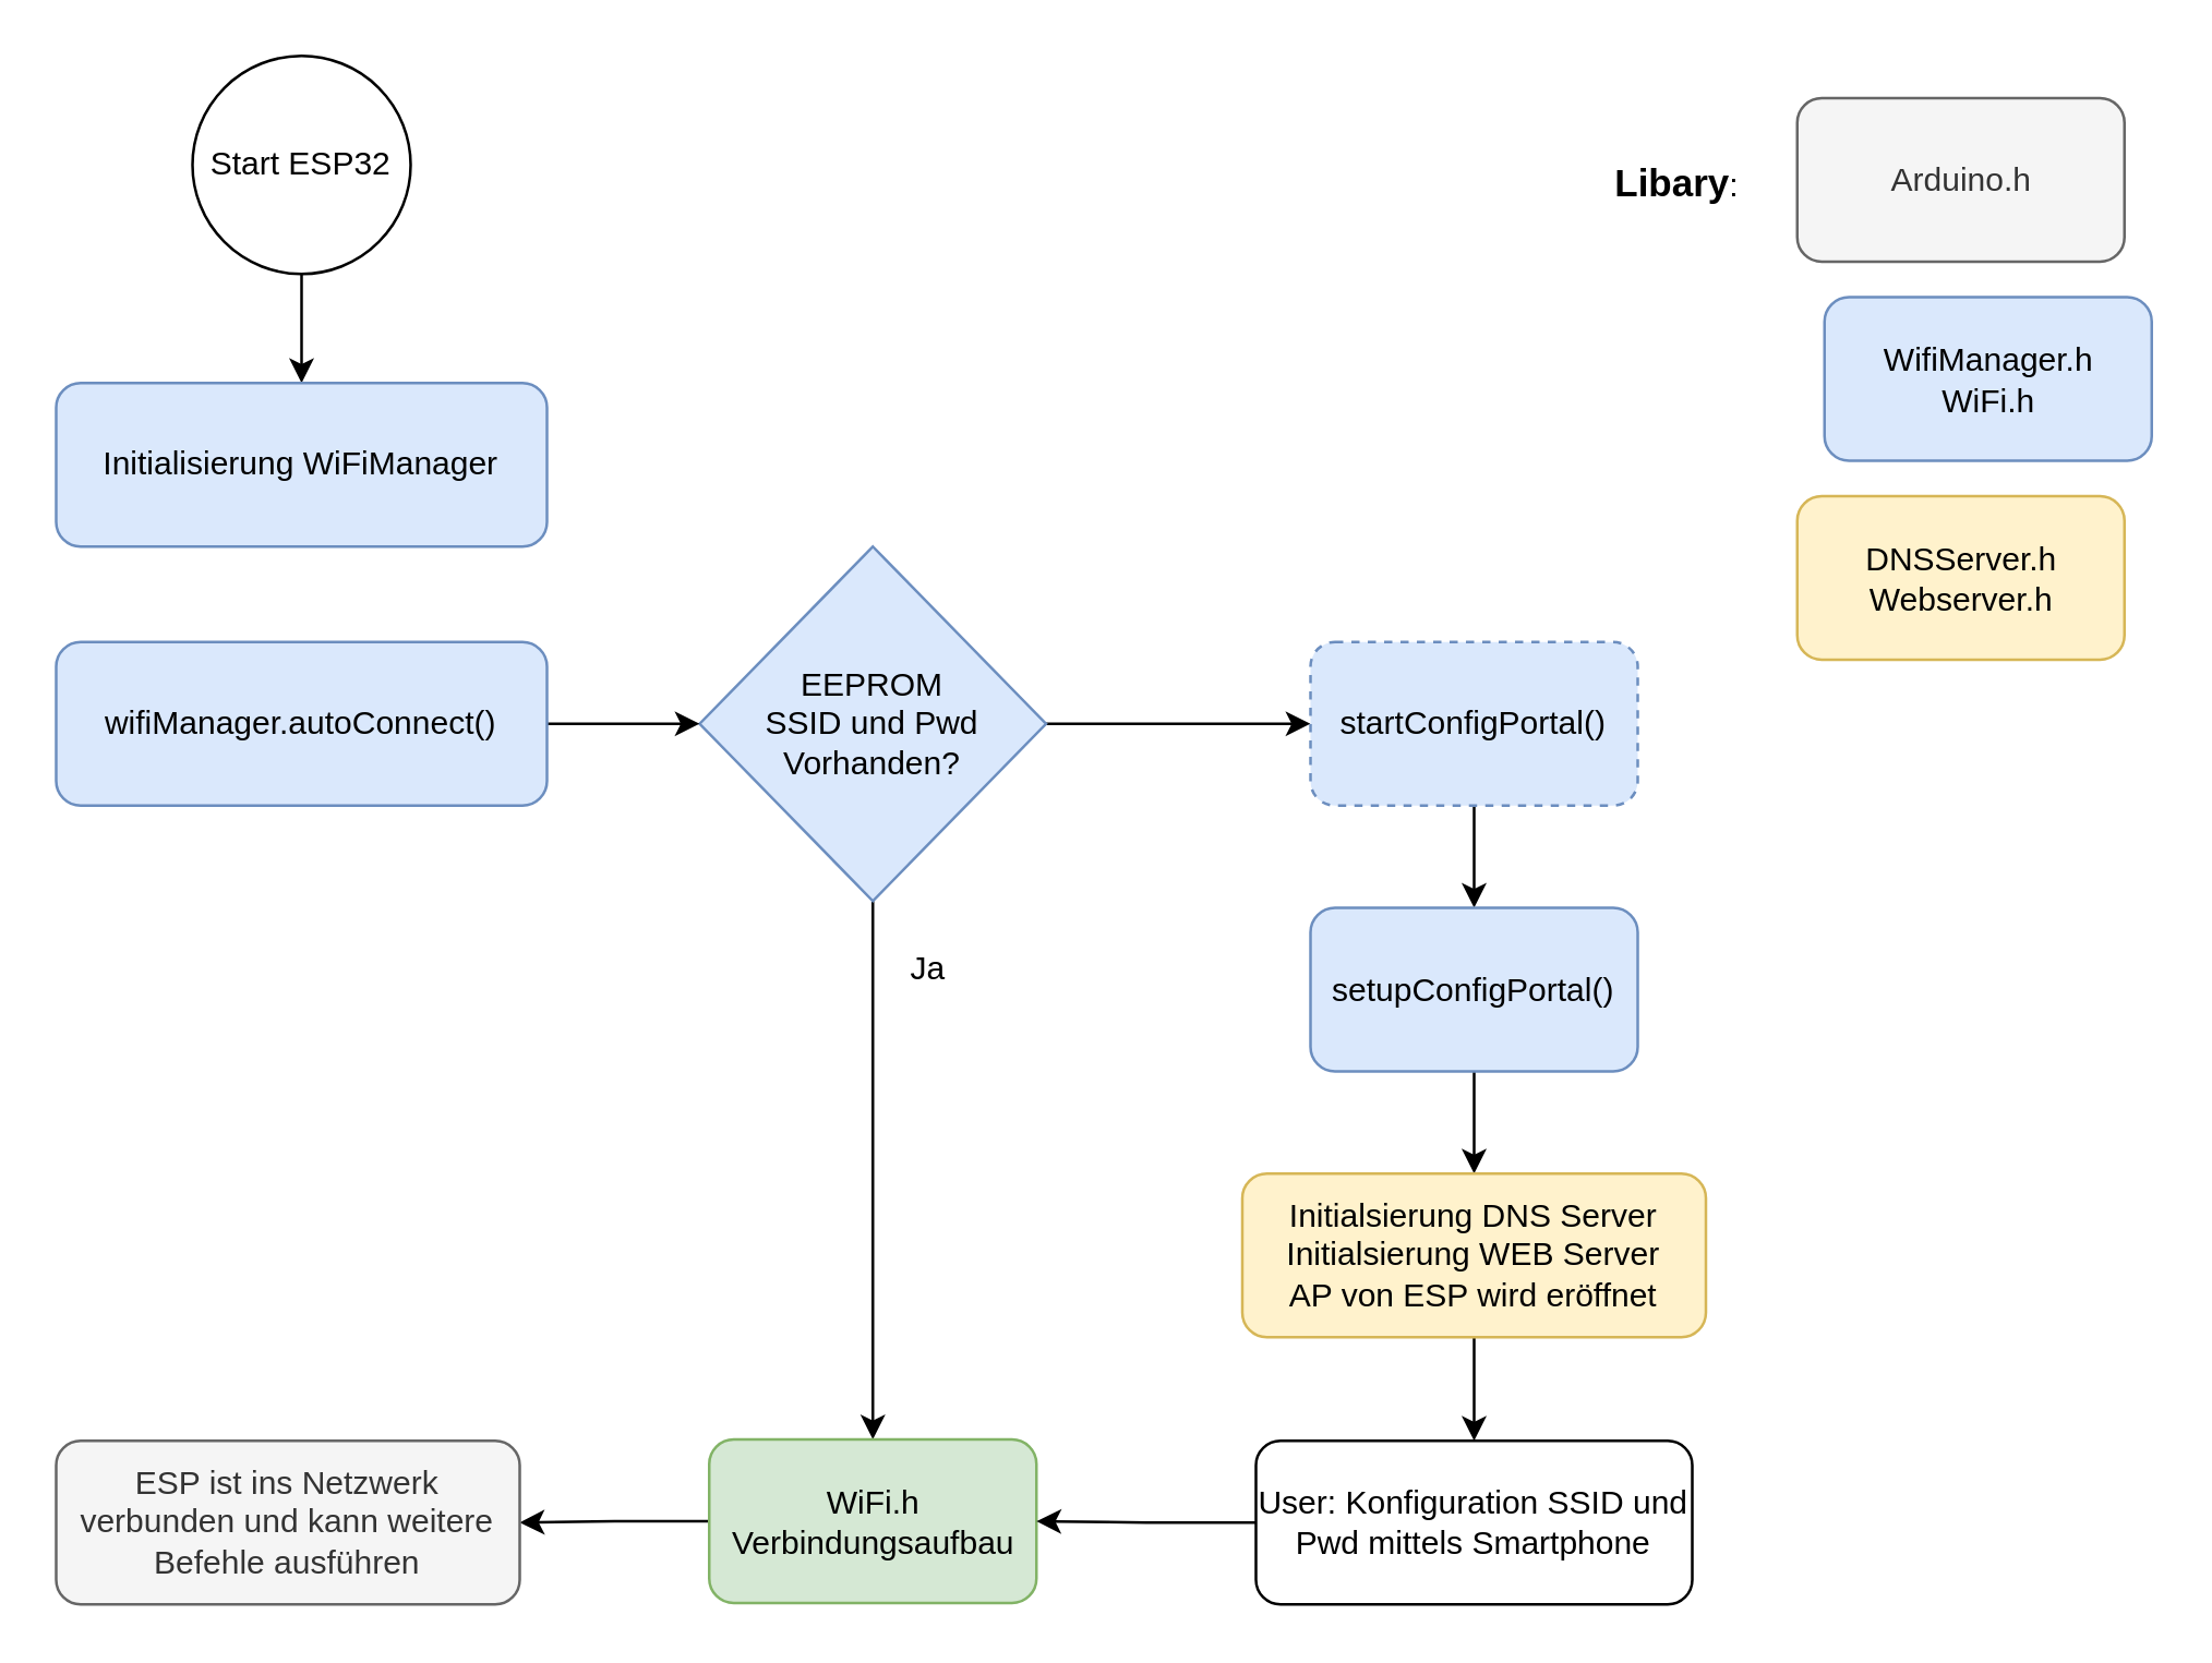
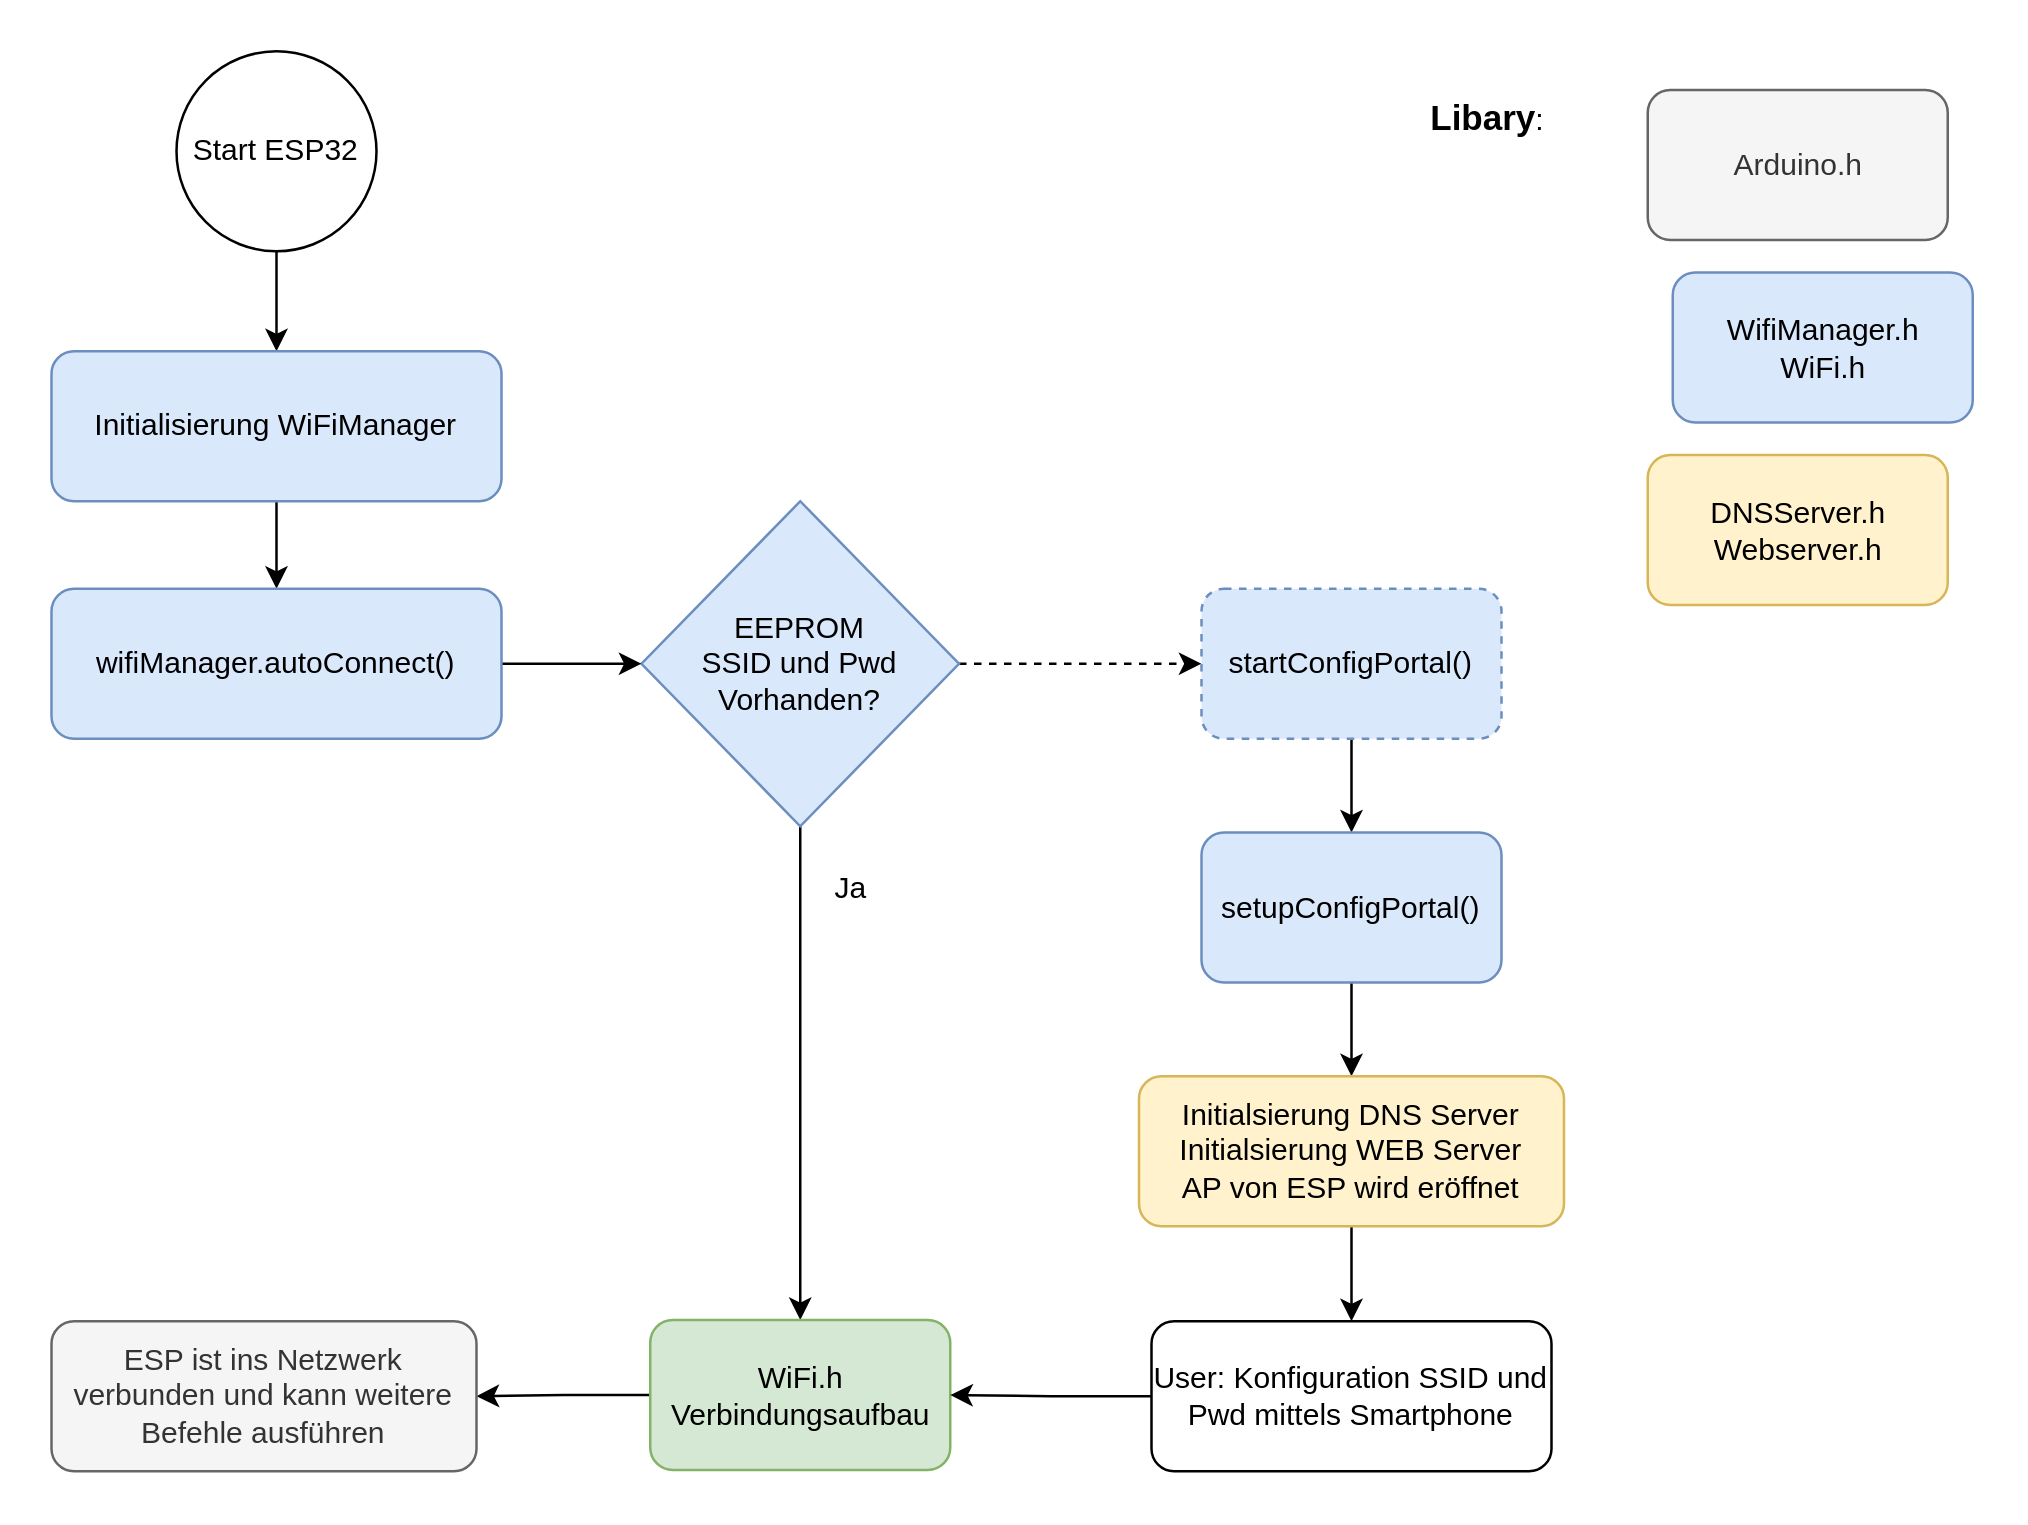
- <mxCell id="24" value="&lt;font style=&quot;font-size: 14px&quot;&gt;&lt;b&gt;Libary&lt;/b&gt;&lt;/font&gt;:" style="text;html=1;resizable=0;points=[];autosize=1;align=left;verticalAlign=top;spacingTop=-4;" vertex="1" parent="1"><mxGeometry x="590" y="55.5" width="60" height="20" as="geometry" /></mxCell>
+ <mxCell id="24" value="&lt;font style=&quot;font-size: 14px&quot;&gt;&lt;b&gt;Libary&lt;/b&gt;&lt;/font&gt;:" style="text;html=1;resizable=0;points=[];autosize=1;align=left;verticalAlign=top;spacingTop=-4;" vertex="1" parent="1"><mxGeometry x="570" y="35.5" width="60" height="20" as="geometry" /></mxCell>
+ <mxCell id="4" value="" style="edgeStyle=orthogonalEdgeStyle;rounded=0;orthogonalLoop=1;jettySize=auto;html=1;" parent="1" source="5" target="10" edge="1"><mxGeometry relative="1" as="geometry" /></mxCell>
- <mxCell id="7" style="edgeStyle=orthogonalEdgeStyle;rounded=0;orthogonalLoop=1;jettySize=auto;html=1;" parent="1" source="8" target="15" edge="1"><mxGeometry relative="1" as="geometry" /></mxCell>
+ <mxCell id="7" style="edgeStyle=orthogonalEdgeStyle;rounded=0;orthogonalLoop=1;jettySize=auto;html=1;dashed=1;" parent="1" source="8" target="15" edge="1"><mxGeometry relative="1" as="geometry" /></mxCell>
